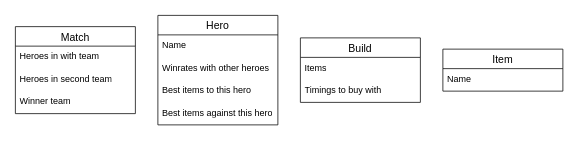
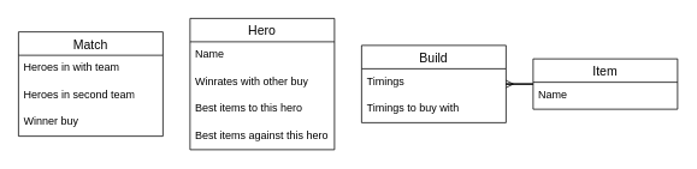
- <mxCell id="8" value="Items" style="text;strokeColor=none;fillColor=none;spacingLeft=4;spacingRight=4;overflow=hidden;rotatable=0;points=[[0,0.5],[1,0.5]];portConstraint=eastwest;fontSize=12;whiteSpace=wrap;html=1;" vertex="1" parent="7"><mxGeometry y="26" width="160" height="30" as="geometry" /></mxCell>
+ <mxCell id="8" value="Timings" style="text;strokeColor=none;fillColor=none;spacingLeft=4;spacingRight=4;overflow=hidden;rotatable=0;points=[[0,0.5],[1,0.5]];portConstraint=eastwest;fontSize=12;whiteSpace=wrap;html=1;" vertex="1" parent="7"><mxGeometry y="26" width="160" height="30" as="geometry" /></mxCell>
+ <mxCell id="16" value="" style="edgeStyle=entityRelationEdgeStyle;fontSize=12;html=1;endArrow=ERmany;rounded=0;" edge="1" parent="1" source="10" target="7"><mxGeometry width="100" height="100" relative="1" as="geometry"><mxPoint x="627" y="260" as="sourcePoint" /><mxPoint x="727" y="160" as="targetPoint" /></mxGeometry></mxCell>
- <mxCell id="4" value="Winrates with other heroes" style="text;strokeColor=none;fillColor=none;spacingLeft=4;spacingRight=4;overflow=hidden;rotatable=0;points=[[0,0.5],[1,0.5]];portConstraint=eastwest;fontSize=12;whiteSpace=wrap;html=1;" vertex="1" parent="2"><mxGeometry y="56" width="160" height="30" as="geometry" /></mxCell>
+ <mxCell id="4" value="Winrates with other buy" style="text;strokeColor=none;fillColor=none;spacingLeft=4;spacingRight=4;overflow=hidden;rotatable=0;points=[[0,0.5],[1,0.5]];portConstraint=eastwest;fontSize=12;whiteSpace=wrap;html=1;" vertex="1" parent="2"><mxGeometry y="56" width="160" height="30" as="geometry" /></mxCell>
- <mxCell id="15" value="Winner team" style="text;strokeColor=none;fillColor=none;spacingLeft=4;spacingRight=4;overflow=hidden;rotatable=0;points=[[0,0.5],[1,0.5]];portConstraint=eastwest;fontSize=12;whiteSpace=wrap;html=1;" vertex="1" parent="12"><mxGeometry y="86" width="160" height="30" as="geometry" /></mxCell>
+ <mxCell id="15" value="Winner buy" style="text;strokeColor=none;fillColor=none;spacingLeft=4;spacingRight=4;overflow=hidden;rotatable=0;points=[[0,0.5],[1,0.5]];portConstraint=eastwest;fontSize=12;whiteSpace=wrap;html=1;" vertex="1" parent="12"><mxGeometry y="86" width="160" height="30" as="geometry" /></mxCell>
